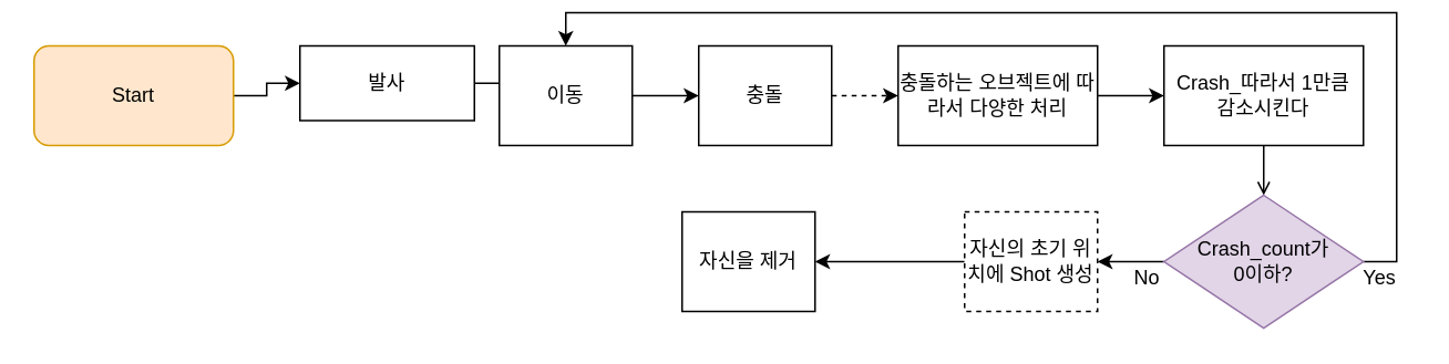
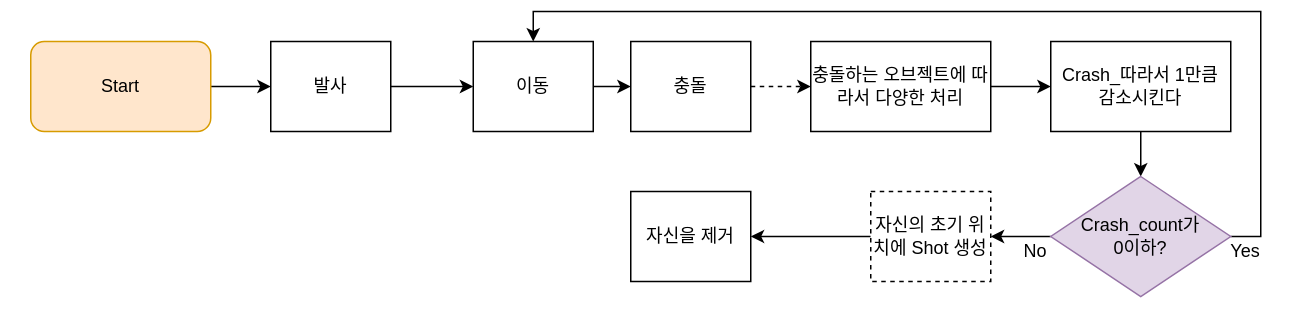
- <mxCell id="5" value="발사" style="rounded=0;whiteSpace=wrap;html=1;" parent="1" vertex="1"><mxGeometry x="180" y="20" width="105" height="45" as="geometry" /></mxCell>
+ <mxCell id="5" value="발사" style="rounded=0;whiteSpace=wrap;html=1;" parent="1" vertex="1"><mxGeometry x="180" y="20" width="80" height="60" as="geometry" /></mxCell>
- <mxCell id="7" value="이동" style="rounded=0;whiteSpace=wrap;html=1;" parent="1" vertex="1"><mxGeometry x="300" y="20" width="80" height="60" as="geometry" /></mxCell>
+ <mxCell id="7" value="이동" style="rounded=0;whiteSpace=wrap;html=1;" parent="1" vertex="1"><mxGeometry x="315" y="20" width="80" height="60" as="geometry" /></mxCell>
- <mxCell id="15" value="" style="edgeStyle=orthogonalEdgeStyle;rounded=0;orthogonalLoop=1;jettySize=auto;html=1;endArrow=open;" edge="1" parent="1" source="16" target="19"><mxGeometry relative="1" as="geometry" /></mxCell>
+ <mxCell id="15" value="" style="edgeStyle=orthogonalEdgeStyle;rounded=0;orthogonalLoop=1;jettySize=auto;html=1;" edge="1" parent="1" source="16" target="19"><mxGeometry relative="1" as="geometry" /></mxCell>
- <mxCell id="14" value="자신을 제거" style="rounded=0;whiteSpace=wrap;html=1;" parent="1" vertex="1"><mxGeometry x="410" y="120" width="80" height="60" as="geometry" /></mxCell>
+ <mxCell id="14" value="자신을 제거" style="rounded=0;whiteSpace=wrap;html=1;" parent="1" vertex="1"><mxGeometry x="420" y="120" width="80" height="60" as="geometry" /></mxCell>
